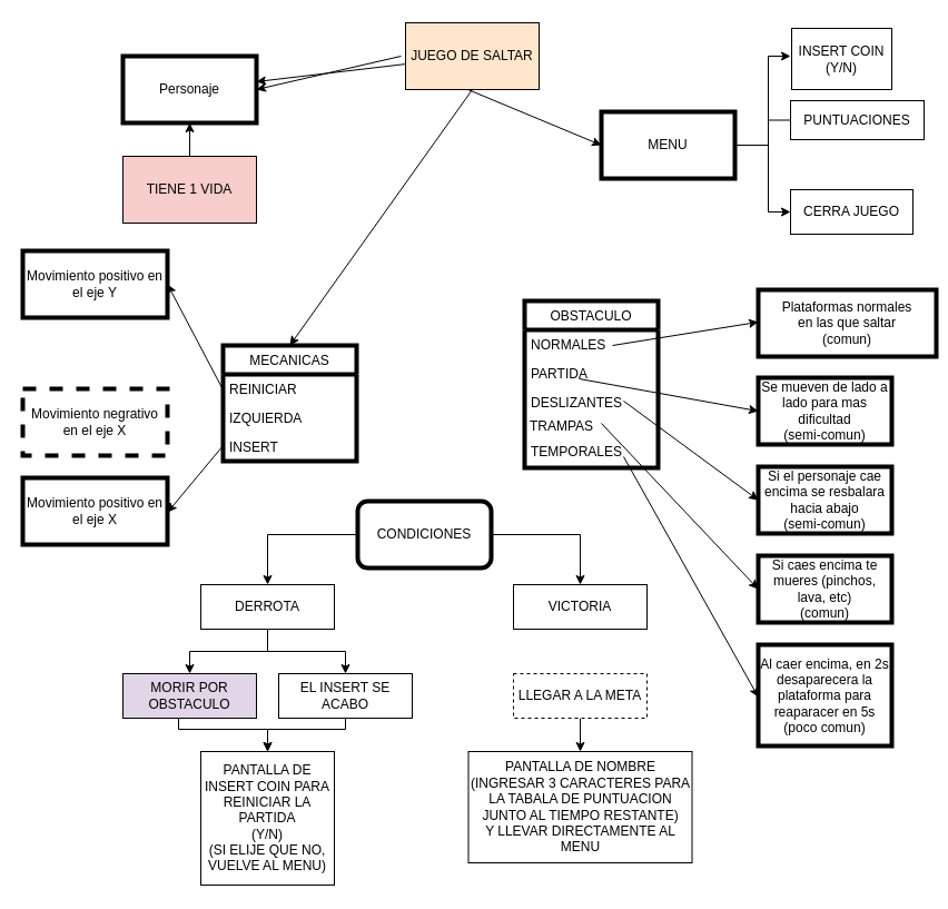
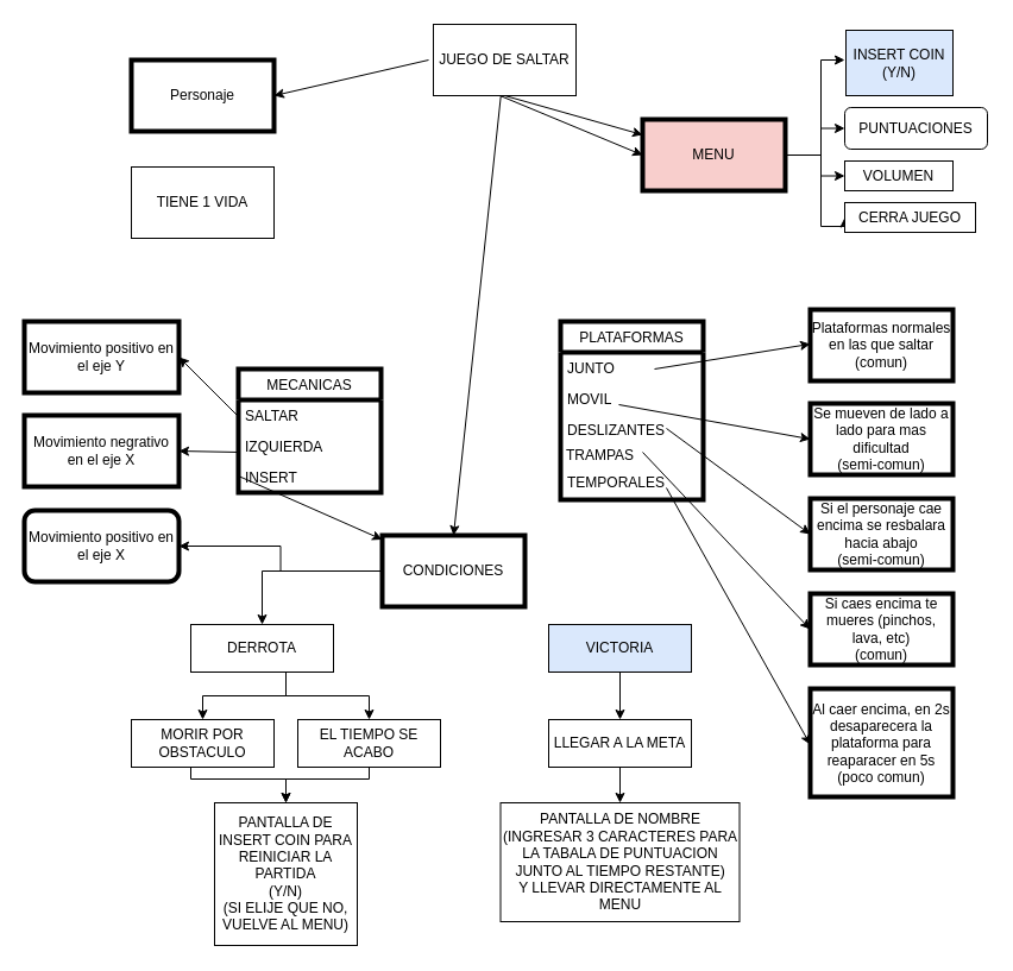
- <mxCell id="3" value="JUEGO DE SALTAR" style="rounded=0;whiteSpace=wrap;html=1;fillColor=#ffe6cc;" parent="1" vertex="1"><mxGeometry x="364" y="20" width="120" height="60" as="geometry" /></mxCell>
+ <mxCell id="3" value="JUEGO DE SALTAR" style="rounded=0;whiteSpace=wrap;html=1;" parent="1" vertex="1"><mxGeometry x="364" y="20" width="120" height="60" as="geometry" /></mxCell>
- <mxCell id="40" value="INSERT COIN&lt;br&gt;(Y/N)" style="rounded=0;whiteSpace=wrap;html=1;strokeWidth=1;" parent="1" vertex="1"><mxGeometry x="711" y="25" width="90" height="55" as="geometry" /></mxCell>
+ <mxCell id="40" value="INSERT COIN&lt;br&gt;(Y/N)" style="rounded=0;whiteSpace=wrap;html=1;strokeWidth=1;fillColor=#dae8fc;" parent="1" vertex="1"><mxGeometry x="711" y="25" width="90" height="55" as="geometry" /></mxCell>
- <mxCell id="2" style="rounded=0;orthogonalLoop=1;jettySize=auto;html=1;" parent="1" source="3" target="31" edge="1"><mxGeometry relative="1" as="geometry" /></mxCell>
+ <mxCell id="2" style="rounded=0;orthogonalLoop=1;jettySize=auto;html=1;entryX=0.5;entryY=0;entryDx=0;entryDy=0;" parent="1" source="3" target="49" edge="1"><mxGeometry relative="1" as="geometry" /></mxCell>
- <mxCell id="36" style="edgeStyle=orthogonalEdgeStyle;rounded=0;orthogonalLoop=1;jettySize=auto;html=1;entryX=0;entryY=0.5;entryDx=0;entryDy=0;endArrow=none;" parent="1" source="39" target="41" edge="1"><mxGeometry relative="1" as="geometry"><Array as="points"><mxPoint x="690" y="130" /><mxPoint x="690" y="108" /></Array></mxGeometry></mxCell>
+ <mxCell id="36" style="edgeStyle=orthogonalEdgeStyle;rounded=0;orthogonalLoop=1;jettySize=auto;html=1;entryX=0;entryY=0.5;entryDx=0;entryDy=0;" parent="1" source="39" target="41" edge="1"><mxGeometry relative="1" as="geometry"><Array as="points"><mxPoint x="690" y="130" /><mxPoint x="690" y="108" /></Array></mxGeometry></mxCell>
- <mxCell id="41" value="PUNTUACIONES" style="rounded=0;whiteSpace=wrap;html=1;strokeWidth=1;" parent="1" vertex="1"><mxGeometry x="710" y="90" width="120" height="35" as="geometry" /></mxCell>
+ <mxCell id="41" value="PUNTUACIONES" style="whiteSpace=wrap;html=1;strokeWidth=1;rounded=1;" parent="1" vertex="1"><mxGeometry x="710" y="90" width="120" height="35" as="geometry" /></mxCell>
- <mxCell id="32" style="rounded=0;orthogonalLoop=1;jettySize=auto;html=1;entryX=0.5;entryY=1;entryDx=0;entryDy=0;exitX=0.5;exitY=0;exitDx=0;exitDy=0;" parent="1" source="33" target="31" edge="1"><mxGeometry relative="1" as="geometry" /></mxCell>
- <mxCell id="39" value="MENU" style="rounded=0;whiteSpace=wrap;html=1;strokeWidth=4;" parent="1" vertex="1"><mxGeometry x="540" y="100" width="120" height="60" as="geometry" /></mxCell>
+ <mxCell id="39" value="MENU" style="rounded=0;whiteSpace=wrap;html=1;strokeWidth=4;fillColor=#f8cecc;" parent="1" vertex="1"><mxGeometry x="540" y="100" width="120" height="60" as="geometry" /></mxCell>
+ <mxCell id="37" style="edgeStyle=orthogonalEdgeStyle;rounded=0;orthogonalLoop=1;jettySize=auto;html=1;entryX=0;entryY=0.5;entryDx=0;entryDy=0;" parent="1" source="39" target="42" edge="1"><mxGeometry relative="1" as="geometry"><Array as="points"><mxPoint x="690" y="130" /><mxPoint x="690" y="148" /></Array></mxGeometry></mxCell>
+ <mxCell id="42" value="VOLUMEN" style="rounded=0;whiteSpace=wrap;html=1;strokeWidth=1;" parent="1" vertex="1"><mxGeometry x="710" y="135" width="91" height="25" as="geometry" /></mxCell>
- <mxCell id="33" value="TIENE 1 VIDA" style="rounded=0;whiteSpace=wrap;html=1;strokeWidth=1;fillColor=#f8cecc;" parent="1" vertex="1"><mxGeometry x="110" y="140" width="120" height="60" as="geometry" /></mxCell>
+ <mxCell id="33" value="TIENE 1 VIDA" style="rounded=0;whiteSpace=wrap;html=1;strokeWidth=1;" parent="1" vertex="1"><mxGeometry x="110" y="140" width="120" height="60" as="geometry" /></mxCell>
- <mxCell id="43" value="CERRA JUEGO" style="rounded=0;whiteSpace=wrap;html=1;strokeWidth=1;" parent="1" vertex="1"><mxGeometry x="710" y="170" width="110" height="40" as="geometry" /></mxCell>
+ <mxCell id="43" value="CERRA JUEGO" style="rounded=0;whiteSpace=wrap;html=1;strokeWidth=1;" parent="1" vertex="1"><mxGeometry x="710" y="170" width="110" height="25" as="geometry" /></mxCell>
- <mxCell id="30" value="" style="endArrow=classic;html=1;rounded=0;exitX=0.5;exitY=1;exitDx=0;exitDy=0;exitPerimeter=0;entryX=0.5;entryY=0;entryDx=0;entryDy=0;entryPerimeter=0;" parent="1" source="3" target="4" edge="1"><mxGeometry width="50" height="50" relative="1" as="geometry"><mxPoint x="380" y="350" as="sourcePoint" /><mxPoint x="430" y="300" as="targetPoint" /></mxGeometry></mxCell>
+ <mxCell id="30" value="" style="endArrow=classic;html=1;rounded=0;exitX=0.5;exitY=1;exitDx=0;exitDy=0;exitPerimeter=0;" parent="1" source="3" target="39" edge="1"><mxGeometry width="50" height="50" relative="1" as="geometry"><mxPoint x="380" y="350" as="sourcePoint" /><mxPoint x="430" y="300" as="targetPoint" /></mxGeometry></mxCell>
- <mxCell id="24" value="Movimiento positivo en el eje Y" style="rounded=0;whiteSpace=wrap;html=1;strokeWidth=4;" parent="1" vertex="1"><mxGeometry x="20" y="225" width="130" height="60" as="geometry" /></mxCell>
+ <mxCell id="24" value="Movimiento positivo en el eje Y" style="rounded=0;whiteSpace=wrap;html=1;strokeWidth=4;" parent="1" vertex="1"><mxGeometry x="20" y="270" width="130" height="60" as="geometry" /></mxCell>
- <mxCell id="8" value="OBSTACULO" style="swimlane;fontStyle=0;childLayout=stackLayout;horizontal=1;startSize=26;fillColor=none;horizontalStack=0;resizeParent=1;resizeParentMax=0;resizeLast=0;collapsible=1;marginBottom=0;strokeWidth=4;" parent="1" vertex="1"><mxGeometry x="471" y="270" width="120" height="150" as="geometry"><mxRectangle x="461" y="260" width="130" height="30" as="alternateBounds" /></mxGeometry></mxCell>
+ <mxCell id="8" value="PLATAFORMAS" style="swimlane;fontStyle=0;childLayout=stackLayout;horizontal=1;startSize=26;fillColor=none;horizontalStack=0;resizeParent=1;resizeParentMax=0;resizeLast=0;collapsible=1;marginBottom=0;strokeWidth=4;" parent="1" vertex="1"><mxGeometry x="471" y="270" width="120" height="150" as="geometry"><mxRectangle x="461" y="260" width="130" height="30" as="alternateBounds" /></mxGeometry></mxCell>
- <mxCell id="18" value="Plataformas normales&lt;br&gt;en las que saltar&lt;br&gt;(comun)" style="rounded=0;whiteSpace=wrap;html=1;strokeWidth=4;" parent="1" vertex="1"><mxGeometry x="681" y="260" width="160" height="60" as="geometry" /></mxCell>
+ <mxCell id="18" value="Plataformas normales&lt;br&gt;en las que saltar&lt;br&gt;(comun)" style="rounded=0;whiteSpace=wrap;html=1;strokeWidth=4;" parent="1" vertex="1"><mxGeometry x="681" y="260" width="120" height="60" as="geometry" /></mxCell>
- <mxCell id="9" value="NORMALES" style="text;strokeColor=none;fillColor=none;align=left;verticalAlign=top;spacingLeft=4;spacingRight=4;overflow=hidden;rotatable=0;points=[[0,0.5],[1,0.5]];portConstraint=eastwest;strokeWidth=4;" parent="8" vertex="1"><mxGeometry y="26" width="120" height="26" as="geometry" /></mxCell>
+ <mxCell id="9" value="JUNTO" style="text;strokeColor=none;fillColor=none;align=left;verticalAlign=top;spacingLeft=4;spacingRight=4;overflow=hidden;rotatable=0;points=[[0,0.5],[1,0.5]];portConstraint=eastwest;strokeWidth=4;" parent="8" vertex="1"><mxGeometry y="26" width="120" height="26" as="geometry" /></mxCell>
- <mxCell id="10" value="PARTIDA" style="text;strokeColor=none;fillColor=none;align=left;verticalAlign=top;spacingLeft=4;spacingRight=4;overflow=hidden;rotatable=0;points=[[0,0.5],[1,0.5]];portConstraint=eastwest;" parent="8" vertex="1"><mxGeometry y="52" width="120" height="26" as="geometry" /></mxCell>
+ <mxCell id="10" value="MOVIL" style="text;strokeColor=none;fillColor=none;align=left;verticalAlign=top;spacingLeft=4;spacingRight=4;overflow=hidden;rotatable=0;points=[[0,0.5],[1,0.5]];portConstraint=eastwest;" parent="8" vertex="1"><mxGeometry y="52" width="120" height="26" as="geometry" /></mxCell>
- <mxCell id="5" value="REINICIAR&#10;" style="text;strokeColor=none;fillColor=none;align=left;verticalAlign=top;spacingLeft=4;spacingRight=4;overflow=hidden;rotatable=0;points=[[0,0.5],[1,0.5]];portConstraint=eastwest;" parent="4" vertex="1"><mxGeometry y="26" width="120" height="26" as="geometry" /></mxCell>
+ <mxCell id="5" value="SALTAR&#10;" style="text;strokeColor=none;fillColor=none;align=left;verticalAlign=top;spacingLeft=4;spacingRight=4;overflow=hidden;rotatable=0;points=[[0,0.5],[1,0.5]];portConstraint=eastwest;" parent="4" vertex="1"><mxGeometry y="26" width="120" height="26" as="geometry" /></mxCell>
- <mxCell id="29" value="Movimiento negrativo en el eje X" style="rounded=0;whiteSpace=wrap;html=1;strokeWidth=4;dashed=1;" parent="1" vertex="1"><mxGeometry x="20" y="349" width="130" height="60" as="geometry" /></mxCell>
+ <mxCell id="29" value="Movimiento negrativo en el eje X" style="rounded=0;whiteSpace=wrap;html=1;strokeWidth=4;" parent="1" vertex="1"><mxGeometry x="20" y="349" width="130" height="60" as="geometry" /></mxCell>
+ <mxCell id="27" value="" style="endArrow=classic;html=1;rounded=0;exitX=0;exitY=0.692;exitDx=0;exitDy=0;exitPerimeter=0;entryX=1;entryY=0.5;entryDx=0;entryDy=0;" parent="1" source="6" target="29" edge="1"><mxGeometry width="50" height="50" relative="1" as="geometry"><mxPoint x="200" y="490" as="sourcePoint" /><mxPoint x="250" y="440" as="targetPoint" /></mxGeometry></mxCell>
- <mxCell id="28" value="" style="endArrow=classic;html=1;rounded=0;exitX=0;exitY=0.462;exitDx=0;exitDy=0;exitPerimeter=0;entryX=1;entryY=0.517;entryDx=0;entryDy=0;entryPerimeter=0;" parent="1" source="7" target="25" edge="1"><mxGeometry width="50" height="50" relative="1" as="geometry"><mxPoint x="200" y="490" as="sourcePoint" /><mxPoint x="250" y="440" as="targetPoint" /></mxGeometry></mxCell>
+ <mxCell id="28" value="" style="endArrow=classic;html=1;rounded=0;exitX=0;exitY=0.462;exitDx=0;exitDy=0;exitPerimeter=0;" parent="1" source="7" target="49" edge="1"><mxGeometry width="50" height="50" relative="1" as="geometry"><mxPoint x="200" y="490" as="sourcePoint" /><mxPoint x="250" y="440" as="targetPoint" /></mxGeometry></mxCell>
- <mxCell id="25" value="Movimiento positivo en el eje X" style="rounded=0;whiteSpace=wrap;html=1;strokeWidth=4;" parent="1" vertex="1"><mxGeometry x="20" y="429" width="130" height="60" as="geometry" /></mxCell>
+ <mxCell id="25" value="Movimiento positivo en el eje X" style="whiteSpace=wrap;html=1;strokeWidth=4;rounded=1;" parent="1" vertex="1"><mxGeometry x="20" y="429" width="130" height="60" as="geometry" /></mxCell>
- <mxCell id="49" value="CONDICIONES" style="whiteSpace=wrap;html=1;strokeWidth=4;rounded=1;" parent="1" vertex="1"><mxGeometry x="321" y="450" width="120" height="60" as="geometry" /></mxCell>
+ <mxCell id="49" value="CONDICIONES" style="rounded=0;whiteSpace=wrap;html=1;strokeWidth=4;" parent="1" vertex="1"><mxGeometry x="321" y="450" width="120" height="60" as="geometry" /></mxCell>
- <mxCell id="48" style="edgeStyle=orthogonalEdgeStyle;rounded=0;orthogonalLoop=1;jettySize=auto;html=1;entryX=0.5;entryY=0;entryDx=0;entryDy=0;" parent="1" source="49" target="59" edge="1"><mxGeometry relative="1" as="geometry" /></mxCell>
+ <mxCell id="48" style="edgeStyle=orthogonalEdgeStyle;rounded=0;orthogonalLoop=1;jettySize=auto;html=1;" parent="1" source="49" target="25" edge="1"><mxGeometry relative="1" as="geometry" /></mxCell>
- <mxCell id="52" value="DERROTA" style="rounded=0;whiteSpace=wrap;html=1;strokeWidth=1;" parent="1" vertex="1"><mxGeometry x="180" y="525" width="120" height="40" as="geometry" /></mxCell>
+ <mxCell id="52" value="DERROTA" style="rounded=0;whiteSpace=wrap;html=1;strokeWidth=1;" parent="1" vertex="1"><mxGeometry x="160" y="525" width="120" height="40" as="geometry" /></mxCell>
- <mxCell id="59" value="VICTORIA" style="rounded=0;whiteSpace=wrap;html=1;strokeWidth=1;" parent="1" vertex="1"><mxGeometry x="461" y="525" width="120" height="40" as="geometry" /></mxCell>
+ <mxCell id="59" value="VICTORIA" style="rounded=0;whiteSpace=wrap;html=1;strokeWidth=1;fillColor=#dae8fc;" parent="1" vertex="1"><mxGeometry x="461" y="525" width="120" height="40" as="geometry" /></mxCell>
+ <mxCell id="58" style="rounded=0;orthogonalLoop=1;jettySize=auto;html=1;entryX=0.5;entryY=0;entryDx=0;entryDy=0;" parent="1" source="59" target="62" edge="1"><mxGeometry relative="1" as="geometry" /></mxCell>
- <mxCell id="55" value="MORIR POR OBSTACULO" style="rounded=0;whiteSpace=wrap;html=1;strokeWidth=1;fillColor=#e1d5e7;" parent="1" vertex="1"><mxGeometry x="110" y="605" width="120" height="40" as="geometry" /></mxCell>
+ <mxCell id="55" value="MORIR POR OBSTACULO" style="rounded=0;whiteSpace=wrap;html=1;strokeWidth=1;" parent="1" vertex="1"><mxGeometry x="110" y="605" width="120" height="40" as="geometry" /></mxCell>
- <mxCell id="57" value="EL INSERT SE ACABO" style="rounded=0;whiteSpace=wrap;html=1;strokeWidth=1;" parent="1" vertex="1"><mxGeometry x="250" y="605" width="120" height="40" as="geometry" /></mxCell>
+ <mxCell id="57" value="EL TIEMPO SE ACABO" style="rounded=0;whiteSpace=wrap;html=1;strokeWidth=1;" parent="1" vertex="1"><mxGeometry x="250" y="605" width="120" height="40" as="geometry" /></mxCell>
- <mxCell id="62" value="LLEGAR A LA META" style="rounded=0;whiteSpace=wrap;html=1;strokeWidth=1;dashed=1;" parent="1" vertex="1"><mxGeometry x="461" y="605" width="120" height="40" as="geometry" /></mxCell>
+ <mxCell id="62" value="LLEGAR A LA META" style="rounded=0;whiteSpace=wrap;html=1;strokeWidth=1;" parent="1" vertex="1"><mxGeometry x="461" y="605" width="120" height="40" as="geometry" /></mxCell>
